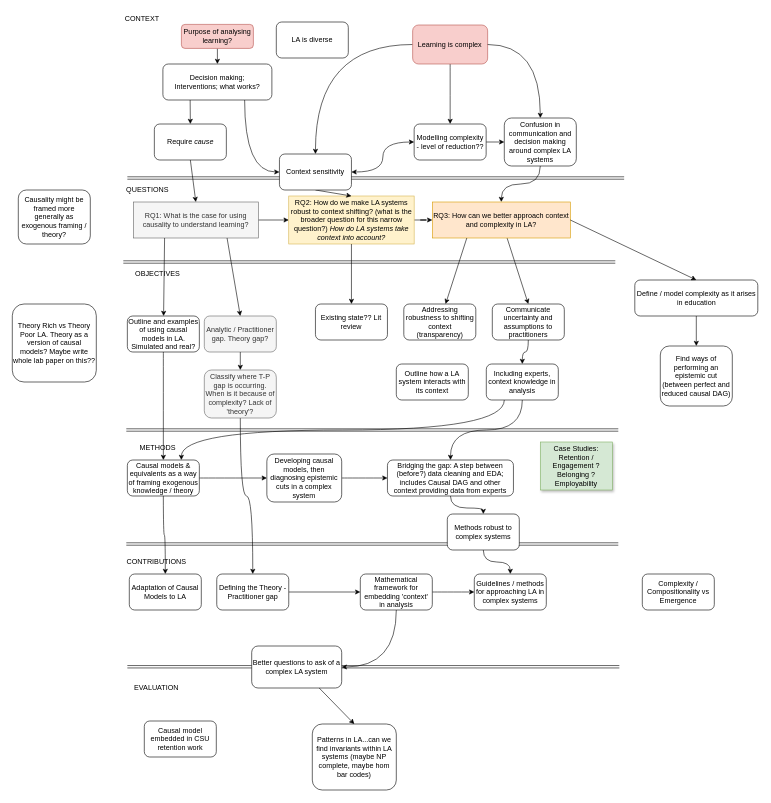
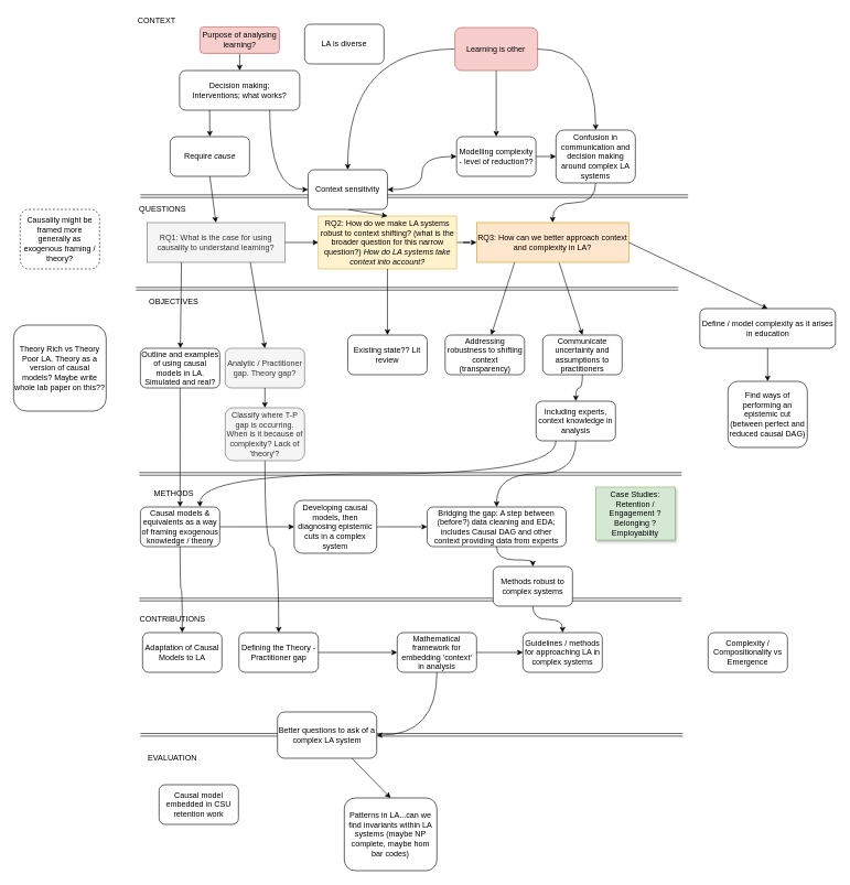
- <mxCell id="24" value="Learning is complex" style="rounded=1;whiteSpace=wrap;html=1;fillColor=#f8cecc;strokeColor=#b85450;" parent="1" vertex="1"><mxGeometry x="687.25" y="41" width="125" height="65" as="geometry" /></mxCell>
+ <mxCell id="24" value="Learning is other" style="rounded=1;whiteSpace=wrap;html=1;fillColor=#f8cecc;strokeColor=#b85450;" parent="1" vertex="1"><mxGeometry x="687.25" y="41" width="125" height="65" as="geometry" /></mxCell>
- <mxCell id="77" value="Causality might be framed more generally as exogenous framing / theory?" style="rounded=1;whiteSpace=wrap;html=1;" parent="1" vertex="1"><mxGeometry x="30" y="316" width="120" height="90" as="geometry" /></mxCell>
+ <mxCell id="77" value="Causality might be framed more generally as exogenous framing / theory?" style="rounded=1;whiteSpace=wrap;html=1;dashed=1;" parent="1" vertex="1"><mxGeometry x="30" y="316" width="120" height="90" as="geometry" /></mxCell>
- <mxCell id="69" value="Theory Rich vs Theory Poor LA. Theory as a version of causal models? Maybe write whole lab paper on this??" style="rounded=1;whiteSpace=wrap;html=1;" parent="1" vertex="1"><mxGeometry x="20" y="506" width="140" height="130" as="geometry" /></mxCell>
+ <mxCell id="69" value="Theory Rich vs Theory Poor LA. Theory as a version of causal models? Maybe write whole lab paper on this??" style="rounded=1;whiteSpace=wrap;html=1;" parent="1" vertex="1"><mxGeometry x="20" y="491" width="140" height="130" as="geometry" /></mxCell>
- <mxCell id="82" value="Outline how a LA system interacts with its context" style="rounded=1;whiteSpace=wrap;html=1;" parent="1" vertex="1"><mxGeometry x="660" y="606" width="120" height="60" as="geometry" /></mxCell>
- <mxCell id="36" value="Causal model embedded in CSU retention work" style="whiteSpace=wrap;html=1;rounded=1;glass=0;" parent="1" vertex="1"><mxGeometry x="240" y="1201" width="120" height="60" as="geometry" /></mxCell>
+ <mxCell id="36" value="Causal model embedded in CSU retention work" style="whiteSpace=wrap;html=1;rounded=1;glass=0;" parent="1" vertex="1"><mxGeometry x="240" y="1186" width="120" height="60" as="geometry" /></mxCell>
